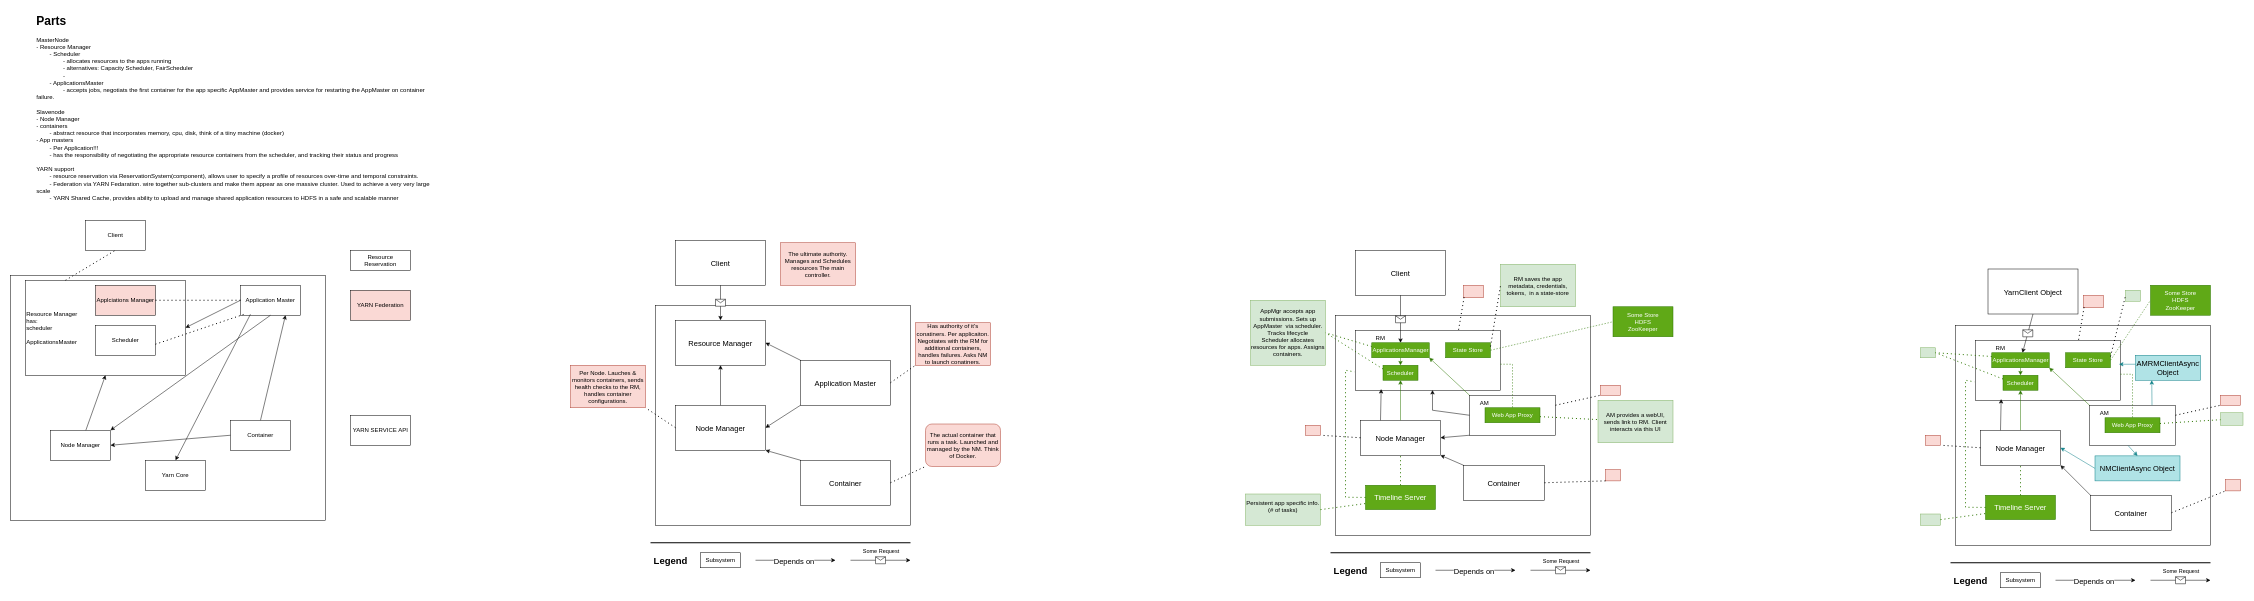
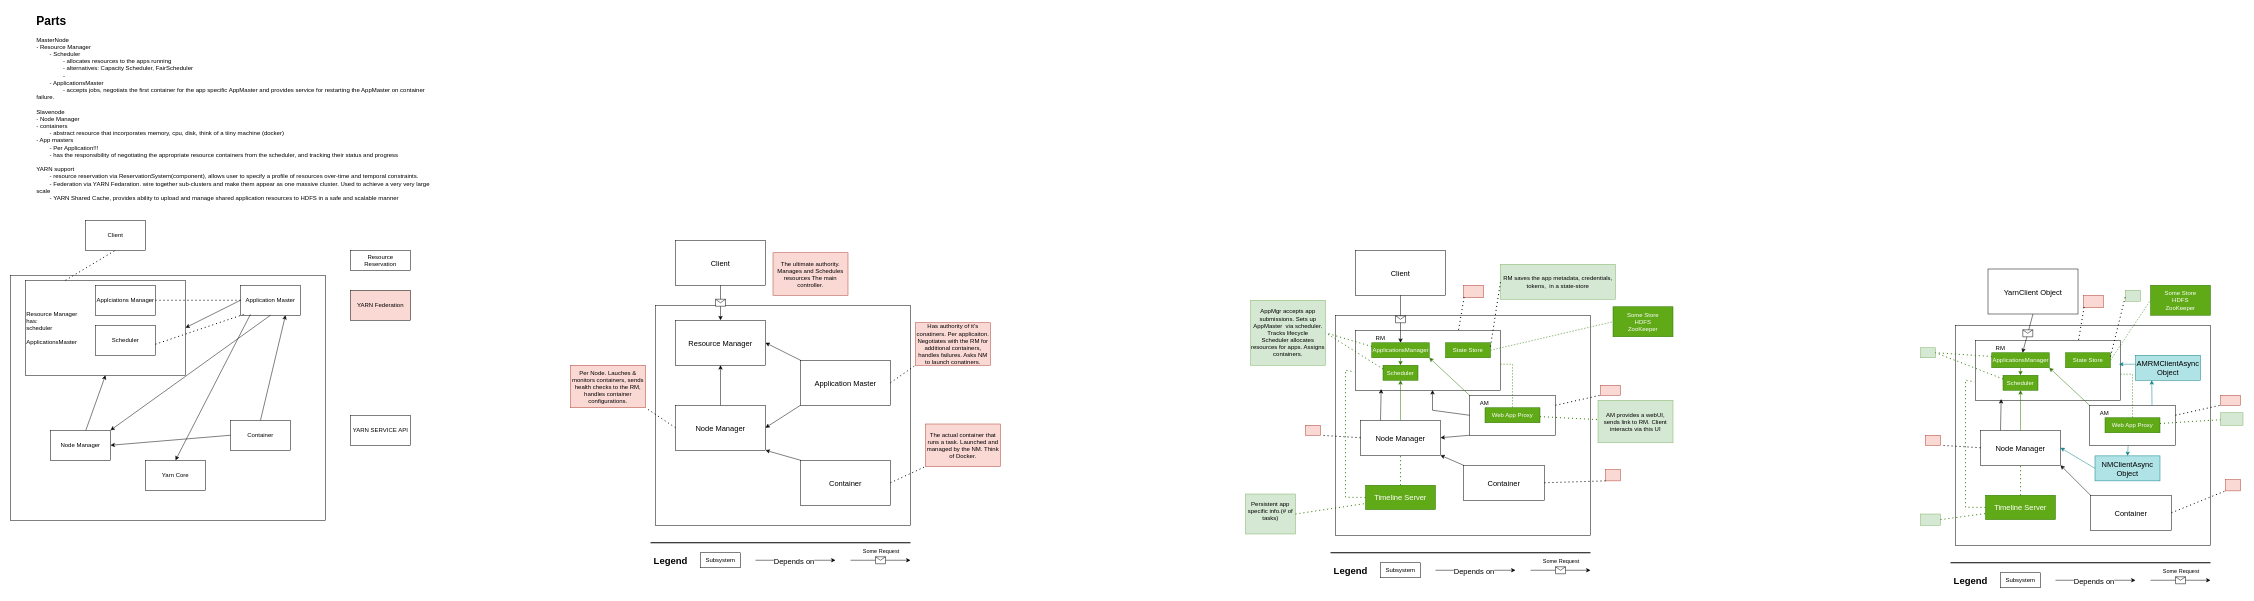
- <mxCell id="36" value="The ultimate authority. Manages and Schedules resources The main controller." style="html=1;whiteSpace=wrap;fillColor=#fad9d5;strokeColor=#ae4132;" vertex="1" parent="1"><mxGeometry x="1560" y="485" width="150" height="85" as="geometry" /></mxCell>
+ <mxCell id="36" value="The ultimate authority. Manages and Schedules resources The main controller." style="html=1;whiteSpace=wrap;fillColor=#fad9d5;strokeColor=#ae4132;" vertex="1" parent="1"><mxGeometry x="1545" y="505" width="150" height="85" as="geometry" /></mxCell>
- <mxCell id="85" value="RM saves the app metadata, credentials, tokens,&amp;nbsp; in a state-store" style="html=1;whiteSpace=wrap;fillColor=#d5e8d4;strokeColor=#82b366;" vertex="1" parent="1"><mxGeometry x="3000" y="528" width="150" height="85" as="geometry" /></mxCell>
+ <mxCell id="85" value="RM saves the app metadata, credentials, tokens,&amp;nbsp; in a state-store" style="html=1;whiteSpace=wrap;fillColor=#d5e8d4;strokeColor=#82b366;" vertex="1" parent="1"><mxGeometry x="3000" y="528" width="230" height="70" as="geometry" /></mxCell>
- <mxCell id="17" value="Applciations Manager" style="rounded=0;whiteSpace=wrap;html=1;fillColor=#fad9d5;" parent="1" vertex="1"><mxGeometry x="190" y="570" width="120" height="60" as="geometry" /></mxCell>
+ <mxCell id="17" value="Applciations Manager" style="rounded=0;whiteSpace=wrap;html=1;" parent="1" vertex="1"><mxGeometry x="190" y="570" width="120" height="60" as="geometry" /></mxCell>
- <mxCell id="41" value="The actual container that runs a task. Launched and managed by the NM. Think of Docker." style="html=1;whiteSpace=wrap;fillColor=#fad9d5;strokeColor=#ae4132;rounded=1;" vertex="1" parent="1"><mxGeometry x="1850" y="847.5" width="150" height="85" as="geometry" /></mxCell>
+ <mxCell id="41" value="The actual container that runs a task. Launched and managed by the NM. Think of Docker." style="html=1;whiteSpace=wrap;fillColor=#fad9d5;strokeColor=#ae4132;" vertex="1" parent="1"><mxGeometry x="1850" y="847.5" width="150" height="85" as="geometry" /></mxCell>
- <mxCell id="156" value="&lt;span style=&quot;font-size: 15px;&quot;&gt;NMClientAsync Object&lt;/span&gt;" style="rounded=0;whiteSpace=wrap;html=1;fillColor=#b0e3e6;strokeColor=#0e8088;" vertex="1" parent="1"><mxGeometry x="4189" y="911.25" width="170" height="50" as="geometry" /></mxCell>
+ <mxCell id="156" value="&lt;span style=&quot;font-size: 15px;&quot;&gt;NMClientAsync Object&lt;/span&gt;" style="rounded=0;whiteSpace=wrap;html=1;fillColor=#b0e3e6;strokeColor=#0e8088;" vertex="1" parent="1"><mxGeometry x="4189" y="911.25" width="130" height="50" as="geometry" /></mxCell>
- <mxCell id="101" value="Persistent app specific info.(# of tasks)&lt;div&gt;&lt;br&gt;&lt;/div&gt;" style="html=1;whiteSpace=wrap;fillColor=#d5e8d4;strokeColor=#82b366;" vertex="1" parent="1"><mxGeometry x="2490" y="987.5" width="150" height="62.5" as="geometry" /></mxCell>
+ <mxCell id="101" value="Persistent app specific info.(# of tasks)&lt;div&gt;&lt;br&gt;&lt;/div&gt;" style="html=1;whiteSpace=wrap;fillColor=#d5e8d4;strokeColor=#82b366;" vertex="1" parent="1"><mxGeometry x="2490" y="987.5" width="100" height="80" as="geometry" /></mxCell>
